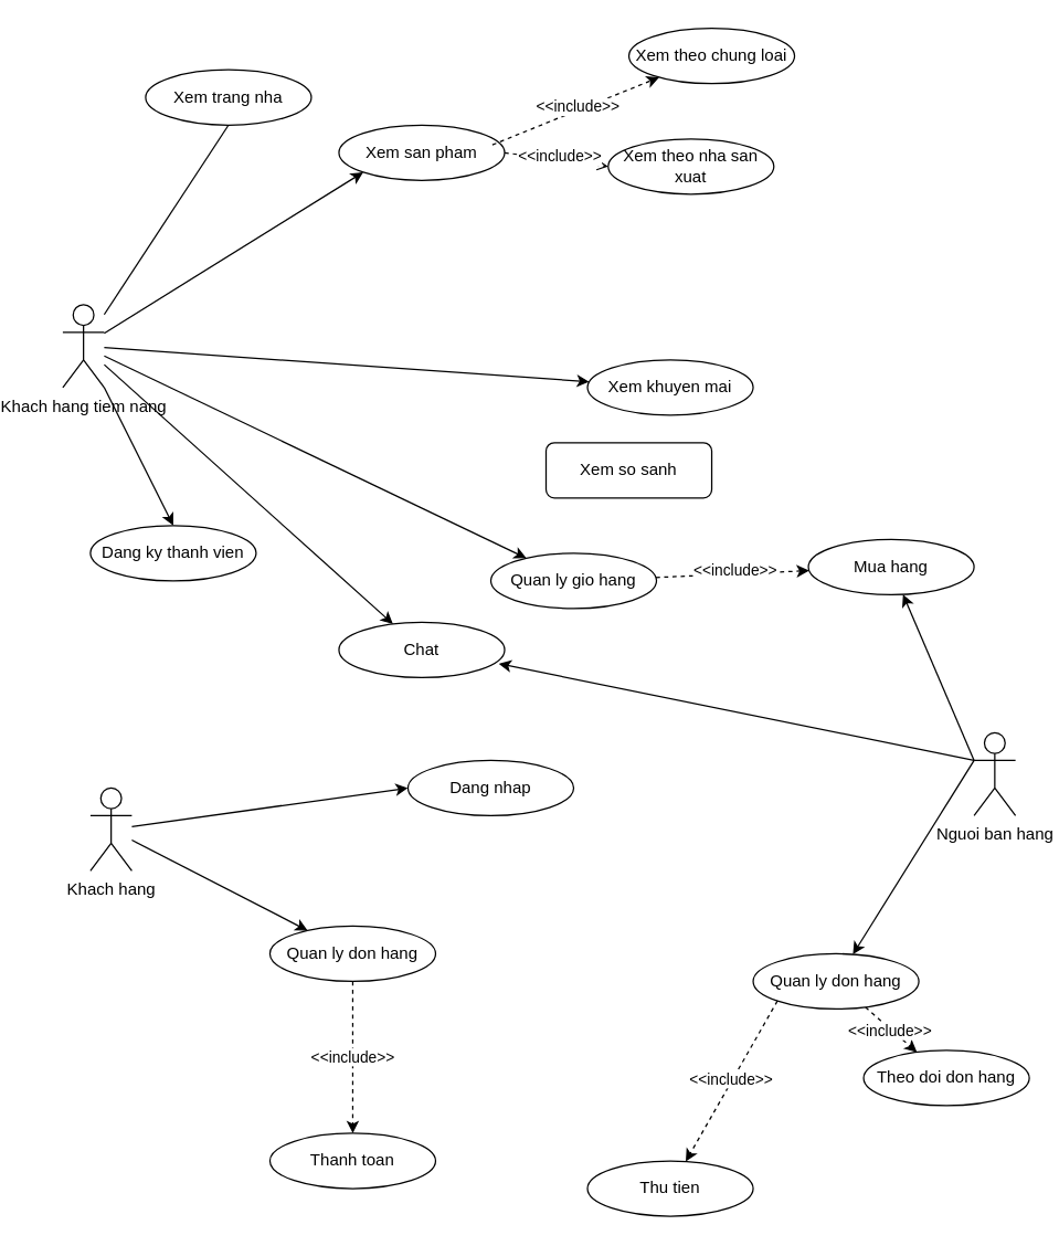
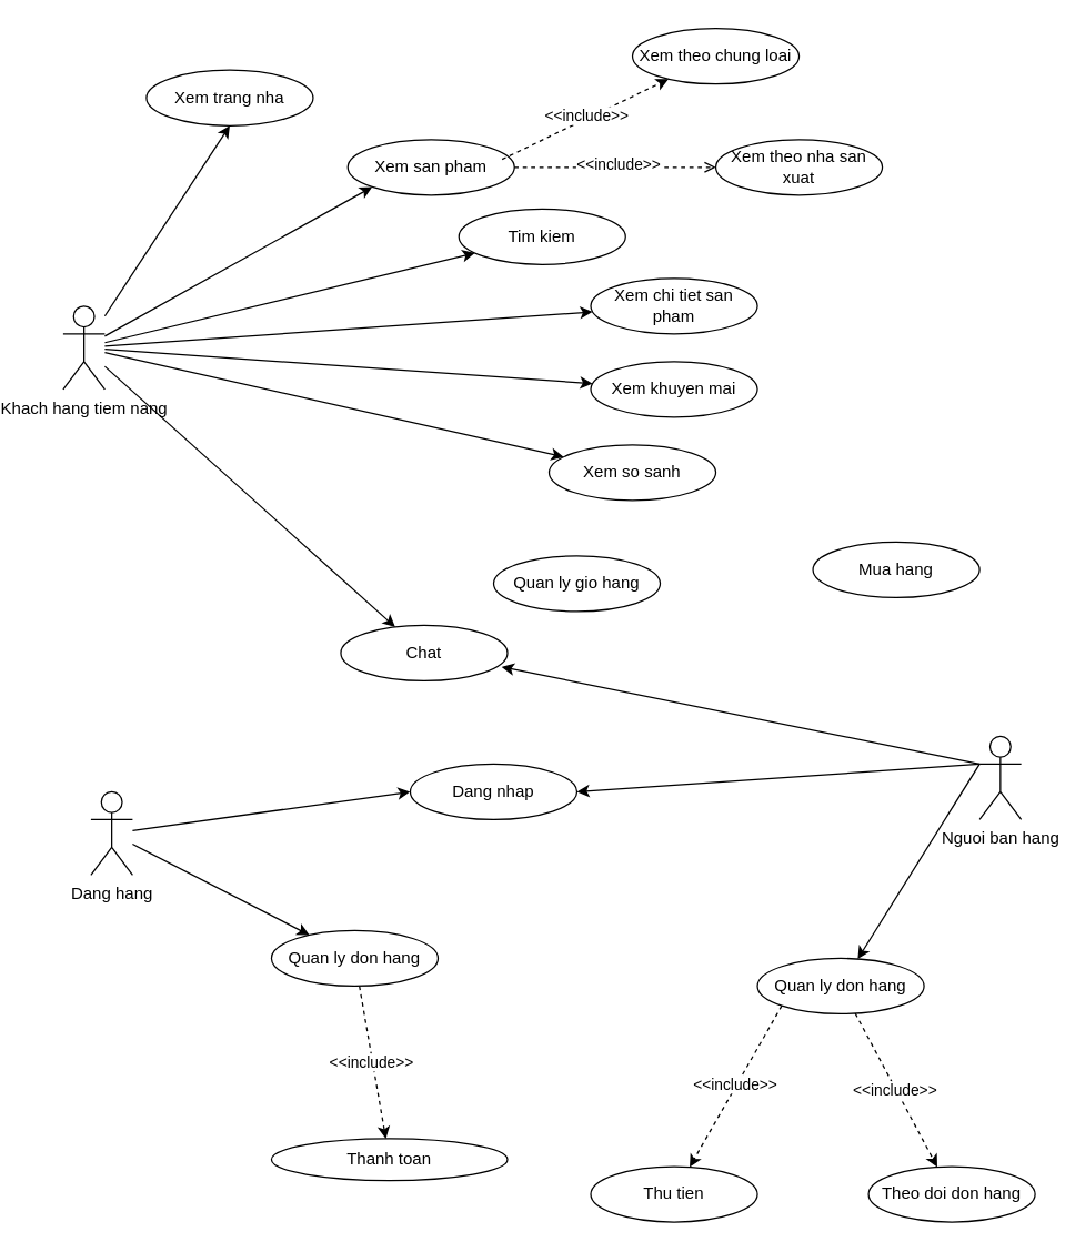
- <mxCell id="2" style="edgeStyle=none;html=1;entryX=0.5;entryY=1;entryDx=0;entryDy=0;endArrow=none;" edge="1" parent="1" source="10" target="11"><mxGeometry relative="1" as="geometry" /></mxCell>
+ <mxCell id="2" style="edgeStyle=none;html=1;entryX=0.5;entryY=1;entryDx=0;entryDy=0;" edge="1" parent="1" source="10" target="11"><mxGeometry relative="1" as="geometry" /></mxCell>
- <mxCell id="17" value="Xem san pham" style="ellipse;whiteSpace=wrap;html=1;" vertex="1" parent="1"><mxGeometry x="220" y="90" width="120" height="40" as="geometry" /></mxCell>
+ <mxCell id="17" value="Xem san pham" style="ellipse;whiteSpace=wrap;html=1;" vertex="1" parent="1"><mxGeometry x="225" y="100" width="120" height="40" as="geometry" /></mxCell>
- <mxCell id="24" value="Xem theo nha san xuat" style="ellipse;whiteSpace=wrap;html=1;" vertex="1" parent="1"><mxGeometry x="415" y="100" width="120" height="40" as="geometry" /></mxCell>
+ <mxCell id="24" value="Xem theo nha san xuat" style="ellipse;whiteSpace=wrap;html=1;" vertex="1" parent="1"><mxGeometry x="490" y="100" width="120" height="40" as="geometry" /></mxCell>
+ <mxCell id="21" value="Tim kiem" style="ellipse;whiteSpace=wrap;html=1;" vertex="1" parent="1"><mxGeometry x="305" y="150" width="120" height="40" as="geometry" /></mxCell>
+ <mxCell id="4" style="edgeStyle=none;html=1;" edge="1" parent="1" source="10" target="21"><mxGeometry relative="1" as="geometry" /></mxCell>
+ <mxCell id="20" value="Xem chi tiet san pham" style="ellipse;whiteSpace=wrap;html=1;" vertex="1" parent="1"><mxGeometry x="400" y="200" width="120" height="40" as="geometry" /></mxCell>
+ <mxCell id="5" style="edgeStyle=none;html=1;" edge="1" parent="1" source="10" target="20"><mxGeometry relative="1" as="geometry" /></mxCell>
- <mxCell id="7" style="edgeStyle=none;html=1;entryX=0.5;entryY=0;entryDx=0;entryDy=0;" edge="1" parent="1" source="10" target="12"><mxGeometry relative="1" as="geometry" /></mxCell>
- <mxCell id="8" style="edgeStyle=none;html=1;" edge="1" parent="1" source="10" target="16"><mxGeometry relative="1" as="geometry" /></mxCell>
+ <mxCell id="8" style="edgeStyle=none;html=1;" edge="1" parent="1" source="10" target="18"><mxGeometry relative="1" as="geometry" /></mxCell>
- <mxCell id="18" value="Xem so sanh" style="whiteSpace=wrap;html=1;rounded=1;" vertex="1" parent="1"><mxGeometry x="370" y="320" width="120" height="40" as="geometry" /></mxCell>
+ <mxCell id="18" value="Xem so sanh" style="ellipse;whiteSpace=wrap;html=1;" vertex="1" parent="1"><mxGeometry x="370" y="320" width="120" height="40" as="geometry" /></mxCell>
- <mxCell id="12" value="Dang ky thanh vien" style="ellipse;whiteSpace=wrap;html=1;" vertex="1" parent="1"><mxGeometry x="40" y="380" width="120" height="40" as="geometry" /></mxCell>
- <mxCell id="14" style="edgeStyle=none;html=1;dashed=1;" edge="1" parent="1" source="16" target="23"><mxGeometry relative="1" as="geometry" /></mxCell>
- <mxCell id="15" value="&amp;lt;&amp;lt;include&amp;gt;&amp;gt;" style="edgeLabel;html=1;align=center;verticalAlign=middle;resizable=0;points=[];" vertex="1" connectable="0" parent="14"><mxGeometry x="0.026" y="3" relative="1" as="geometry"><mxPoint as="offset" /></mxGeometry></mxCell>
- <mxCell id="43" style="edgeStyle=none;html=1;exitX=0;exitY=0.333;exitDx=0;exitDy=0;exitPerimeter=0;" edge="1" parent="1" source="38" target="23"><mxGeometry relative="1" as="geometry"><mxPoint x="680" y="580" as="sourcePoint" /><mxPoint x="436.72" y="539.44" as="targetPoint" /></mxGeometry></mxCell>
+ <mxCell id="43" style="edgeStyle=none;html=1;entryX=1;entryY=0.5;entryDx=0;entryDy=0;exitX=0;exitY=0.333;exitDx=0;exitDy=0;exitPerimeter=0;" edge="1" parent="1" source="38" target="31"><mxGeometry relative="1" as="geometry"><mxPoint x="680" y="580" as="sourcePoint" /><mxPoint x="436.72" y="539.44" as="targetPoint" /></mxGeometry></mxCell>
- <mxCell id="30" value="Khach hang" style="shape=umlActor;verticalLabelPosition=bottom;verticalAlign=top;html=1;outlineConnect=0;" vertex="1" parent="1"><mxGeometry x="40" y="570" width="30" height="60" as="geometry" /></mxCell>
+ <mxCell id="30" value="Dang hang" style="shape=umlActor;verticalLabelPosition=bottom;verticalAlign=top;html=1;outlineConnect=0;" vertex="1" parent="1"><mxGeometry x="40" y="570" width="30" height="60" as="geometry" /></mxCell>
- <mxCell id="42" value="Theo doi don hang" style="ellipse;whiteSpace=wrap;html=1;" vertex="1" parent="1"><mxGeometry x="600" y="760" width="120" height="40" as="geometry" /></mxCell>
+ <mxCell id="42" value="Theo doi don hang" style="ellipse;whiteSpace=wrap;html=1;" vertex="1" parent="1"><mxGeometry x="600" y="840" width="120" height="40" as="geometry" /></mxCell>
- <mxCell id="35" value="Thanh toan" style="ellipse;whiteSpace=wrap;html=1;" vertex="1" parent="1"><mxGeometry x="170" y="820" width="120" height="40" as="geometry" /></mxCell>
+ <mxCell id="35" value="Thanh toan" style="ellipse;whiteSpace=wrap;html=1;" vertex="1" parent="1"><mxGeometry x="170" y="820" width="170" height="30" as="geometry" /></mxCell>
